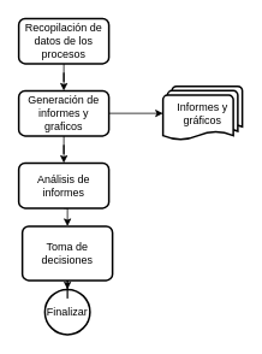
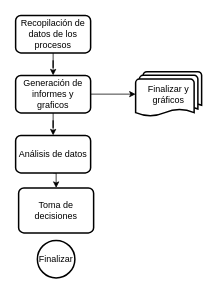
- <mxCell id="11" value="Informes y gráficos" style="strokeWidth=2;html=1;shape=mxgraph.flowchart.multi-document;whiteSpace=wrap;" vertex="1" parent="1"><mxGeometry x="180" y="95" width="88" height="60" as="geometry" /></mxCell>
+ <mxCell id="11" value="Finalizar y gráficos" style="strokeWidth=2;html=1;shape=mxgraph.flowchart.multi-document;whiteSpace=wrap;" vertex="1" parent="1"><mxGeometry x="180" y="95" width="88" height="60" as="geometry" /></mxCell>
- <mxCell id="8" value="Análisis de informes" style="rounded=1;whiteSpace=wrap;html=1;absoluteArcSize=1;arcSize=14;strokeWidth=2;" vertex="1" parent="1"><mxGeometry x="20" y="180" width="100" height="50" as="geometry" /></mxCell>
+ <mxCell id="8" value="Análisis de datos" style="rounded=1;whiteSpace=wrap;html=1;absoluteArcSize=1;arcSize=14;strokeWidth=2;" vertex="1" parent="1"><mxGeometry x="20" y="180" width="100" height="50" as="geometry" /></mxCell>
- <mxCell id="9" style="edgeStyle=orthogonalEdgeStyle;rounded=0;orthogonalLoop=1;jettySize=auto;html=1;exitX=0.5;exitY=1;exitDx=0;exitDy=0;" edge="1" parent="1" source="10" target="2"><mxGeometry relative="1" as="geometry" /></mxCell>
